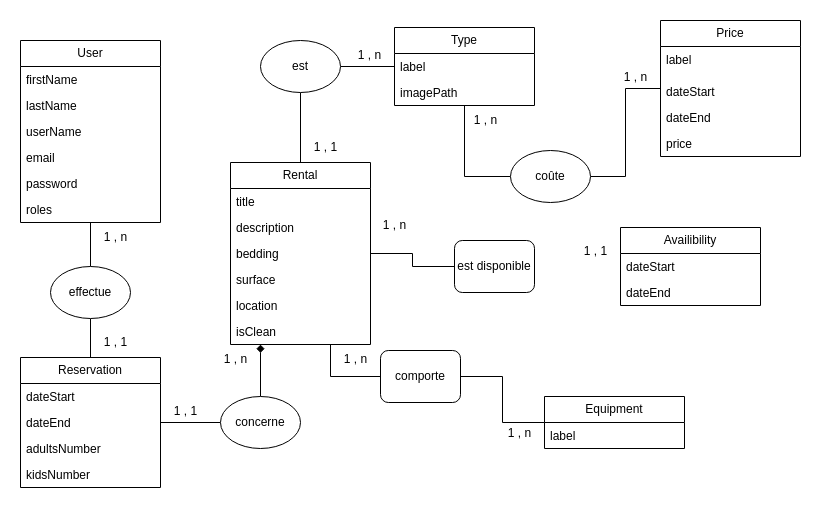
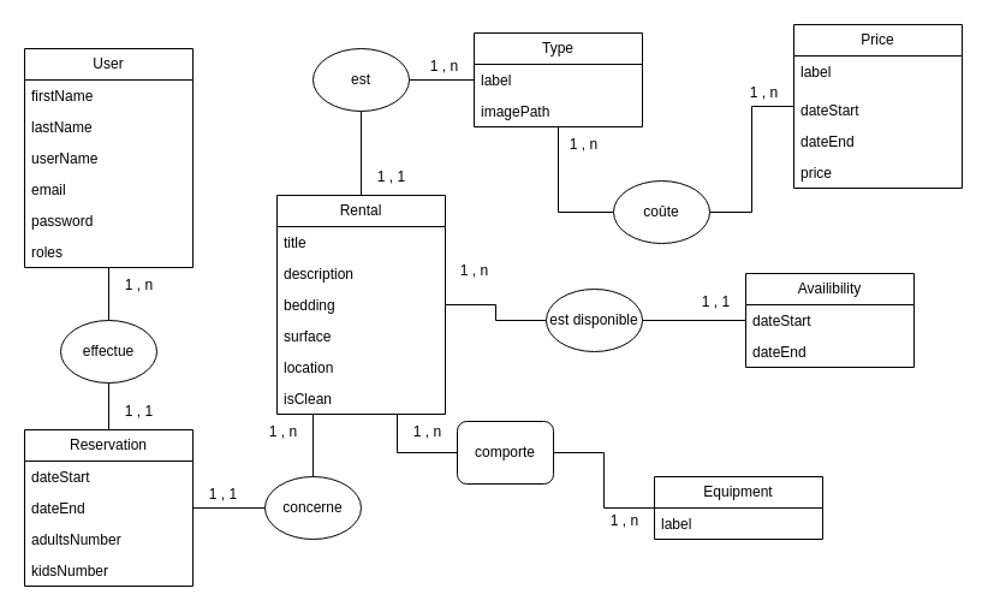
- <mxCell id="48" value="est disponible" style="whiteSpace=wrap;html=1;rounded=1;" parent="1" vertex="1"><mxGeometry x="454" y="240" width="80" height="52" as="geometry" /></mxCell>
+ <mxCell id="48" value="est disponible" style="ellipse;whiteSpace=wrap;html=1;" parent="1" vertex="1"><mxGeometry x="454" y="240" width="80" height="52" as="geometry" /></mxCell>
+ <mxCell id="47" style="edgeStyle=orthogonalEdgeStyle;rounded=0;orthogonalLoop=1;jettySize=auto;html=1;endArrow=none;startFill=0;" parent="1" source="48" target="34" edge="1"><mxGeometry relative="1" as="geometry" /></mxCell>
- <mxCell id="41" style="edgeStyle=orthogonalEdgeStyle;rounded=0;orthogonalLoop=1;jettySize=auto;html=1;endArrow=diamond;startFill=0;" parent="1" source="42" target="27" edge="1"><mxGeometry relative="1" as="geometry"><Array as="points"><mxPoint x="260" y="330" /><mxPoint x="260" y="330" /></Array></mxGeometry></mxCell>
+ <mxCell id="41" style="edgeStyle=orthogonalEdgeStyle;rounded=0;orthogonalLoop=1;jettySize=auto;html=1;endArrow=none;startFill=0;" parent="1" source="42" target="27" edge="1"><mxGeometry relative="1" as="geometry"><Array as="points"><mxPoint x="260" y="330" /><mxPoint x="260" y="330" /></Array></mxGeometry></mxCell>
